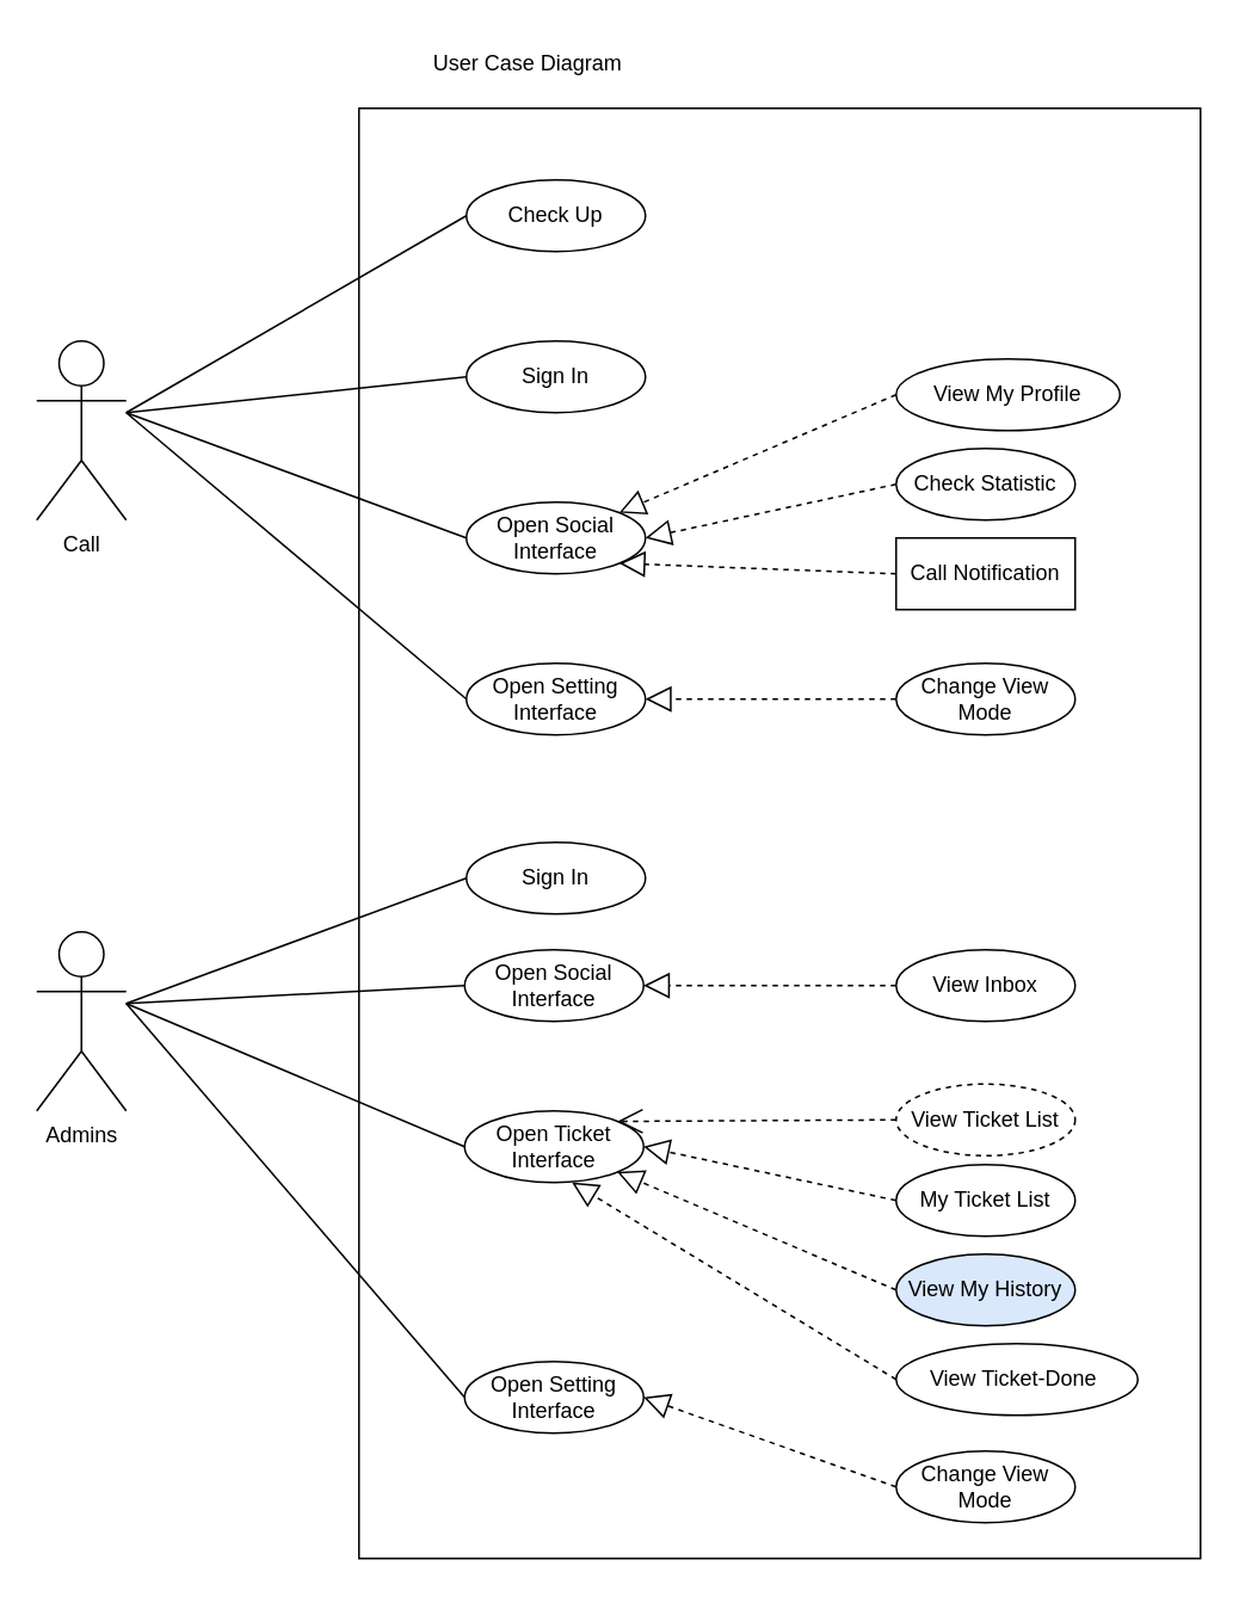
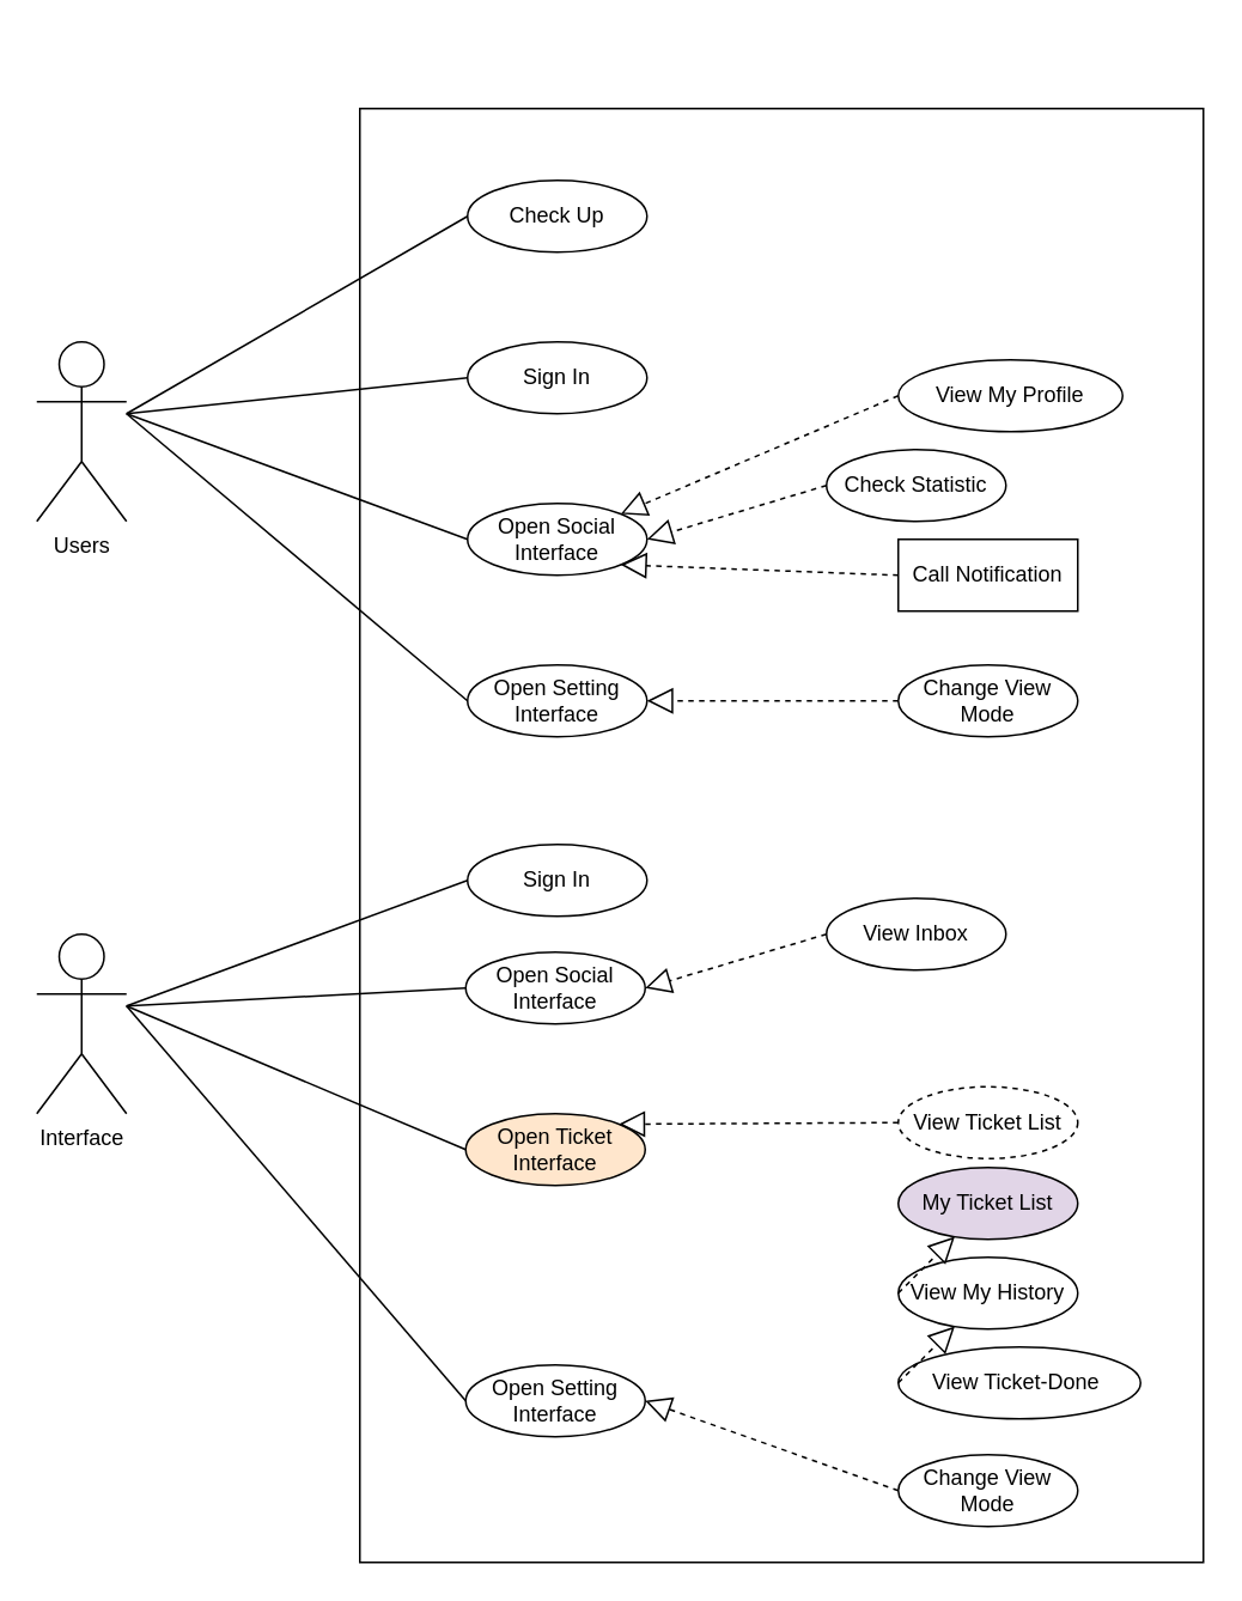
- <mxCell id="39" value="User Case Diagram" style="text;html=1;align=center;verticalAlign=middle;resizable=0;points=[];autosize=1;strokeColor=none;fillColor=none;" vertex="1" parent="1"><mxGeometry x="229" width="130" height="30" as="geometry" y="20" /></mxCell>
- <mxCell id="14" value="Check Statistic" style="ellipse;whiteSpace=wrap;html=1;" vertex="1" parent="1"><mxGeometry x="500" y="250" width="100" height="40" as="geometry" /></mxCell>
+ <mxCell id="14" value="Check Statistic" style="ellipse;whiteSpace=wrap;html=1;" vertex="1" parent="1"><mxGeometry x="460" y="250" width="100" height="40" as="geometry" /></mxCell>
- <mxCell id="3" value="Call" style="shape=umlActor;verticalLabelPosition=bottom;verticalAlign=top;html=1;" vertex="1" parent="1"><mxGeometry x="20" y="190" width="50" height="100" as="geometry" /></mxCell>
+ <mxCell id="3" value="Users" style="shape=umlActor;verticalLabelPosition=bottom;verticalAlign=top;html=1;" vertex="1" parent="1"><mxGeometry x="20" y="190" width="50" height="100" as="geometry" /></mxCell>
- <mxCell id="17" value="View Inbox" style="ellipse;whiteSpace=wrap;html=1;" vertex="1" parent="1"><mxGeometry x="500" y="530" width="100" height="40" as="geometry" /></mxCell>
+ <mxCell id="17" value="View Inbox" style="ellipse;whiteSpace=wrap;html=1;" vertex="1" parent="1"><mxGeometry x="460" y="500" width="100" height="40" as="geometry" /></mxCell>
- <mxCell id="34" value="" style="endArrow=open;dashed=1;endFill=0;endSize=12;html=1;rounded=0;entryX=1;entryY=0;entryDx=0;entryDy=0;exitX=0;exitY=0.5;exitDx=0;exitDy=0;" edge="1" parent="1" source="18" target="7"><mxGeometry width="160" relative="1" as="geometry"><mxPoint x="210" y="700" as="sourcePoint" /><mxPoint x="370" y="700" as="targetPoint" /></mxGeometry></mxCell>
+ <mxCell id="34" value="" style="endArrow=block;dashed=1;endFill=0;endSize=12;html=1;rounded=0;entryX=1;entryY=0;entryDx=0;entryDy=0;exitX=0;exitY=0.5;exitDx=0;exitDy=0;" edge="1" parent="1" source="18" target="7"><mxGeometry width="160" relative="1" as="geometry"><mxPoint x="210" y="700" as="sourcePoint" /><mxPoint x="370" y="700" as="targetPoint" /></mxGeometry></mxCell>
- <mxCell id="4" value="Admins" style="shape=umlActor;verticalLabelPosition=bottom;verticalAlign=top;html=1;" vertex="1" parent="1"><mxGeometry x="20" y="520" width="50" height="100" as="geometry" /></mxCell>
+ <mxCell id="4" value="Interface" style="shape=umlActor;verticalLabelPosition=bottom;verticalAlign=top;html=1;" vertex="1" parent="1"><mxGeometry x="20" y="520" width="50" height="100" as="geometry" /></mxCell>
- <mxCell id="7" value="Open Ticket Interface" style="ellipse;whiteSpace=wrap;html=1;" vertex="1" parent="1"><mxGeometry x="259" y="620" width="100" height="40" as="geometry" /></mxCell>
+ <mxCell id="7" value="Open Ticket Interface" style="ellipse;whiteSpace=wrap;html=1;fillColor=#ffe6cc;" vertex="1" parent="1"><mxGeometry x="259" y="620" width="100" height="40" as="geometry" /></mxCell>
- <mxCell id="35" value="" style="endArrow=block;dashed=1;endFill=0;endSize=12;html=1;rounded=0;exitX=0;exitY=0.5;exitDx=0;exitDy=0;entryX=1;entryY=0.5;entryDx=0;entryDy=0;" edge="1" parent="1" source="19" target="7"><mxGeometry width="160" relative="1" as="geometry"><mxPoint x="210" y="700" as="sourcePoint" /><mxPoint x="370" y="700" as="targetPoint" /></mxGeometry></mxCell>
- <mxCell id="19" value="My Ticket List" style="ellipse;whiteSpace=wrap;html=1;" vertex="1" parent="1"><mxGeometry x="500" y="650" width="100" height="40" as="geometry" /></mxCell>
+ <mxCell id="19" value="My Ticket List" style="ellipse;whiteSpace=wrap;html=1;fillColor=#e1d5e7;" vertex="1" parent="1"><mxGeometry x="500" y="650" width="100" height="40" as="geometry" /></mxCell>
- <mxCell id="36" value="" style="endArrow=block;dashed=1;endFill=0;endSize=12;html=1;rounded=0;exitX=0;exitY=0.5;exitDx=0;exitDy=0;entryX=1;entryY=1;entryDx=0;entryDy=0;" edge="1" parent="1" source="20" target="7"><mxGeometry width="160" relative="1" as="geometry"><mxPoint x="210" y="700" as="sourcePoint" /><mxPoint x="370" y="700" as="targetPoint" /></mxGeometry></mxCell>
+ <mxCell id="36" value="" style="endArrow=block;dashed=1;endFill=0;endSize=12;html=1;rounded=0;exitX=0;exitY=0.5;exitDx=0;exitDy=0;" edge="1" parent="1" source="20" target="19"><mxGeometry width="160" relative="1" as="geometry"><mxPoint x="210" y="700" as="sourcePoint" /><mxPoint x="370" y="700" as="targetPoint" /></mxGeometry></mxCell>
- <mxCell id="37" value="" style="endArrow=block;dashed=1;endFill=0;endSize=12;html=1;rounded=0;exitX=0;exitY=0.5;exitDx=0;exitDy=0;entryX=0.6;entryY=1;entryDx=0;entryDy=0;entryPerimeter=0;" edge="1" parent="1" source="21" target="7"><mxGeometry width="160" relative="1" as="geometry"><mxPoint x="210" y="700" as="sourcePoint" /><mxPoint x="370" y="700" as="targetPoint" /></mxGeometry></mxCell>
+ <mxCell id="37" value="" style="endArrow=block;dashed=1;endFill=0;endSize=12;html=1;rounded=0;exitX=0;exitY=0.5;exitDx=0;exitDy=0;" edge="1" parent="1" source="21" target="20"><mxGeometry width="160" relative="1" as="geometry"><mxPoint x="210" y="700" as="sourcePoint" /><mxPoint x="370" y="700" as="targetPoint" /></mxGeometry></mxCell>
- <mxCell id="20" value="View My History" style="ellipse;whiteSpace=wrap;html=1;fillColor=#dae8fc;" vertex="1" parent="1"><mxGeometry x="500" y="700" width="100" height="40" as="geometry" /></mxCell>
+ <mxCell id="20" value="View My History" style="ellipse;whiteSpace=wrap;html=1;" vertex="1" parent="1"><mxGeometry x="500" y="700" width="100" height="40" as="geometry" /></mxCell>
